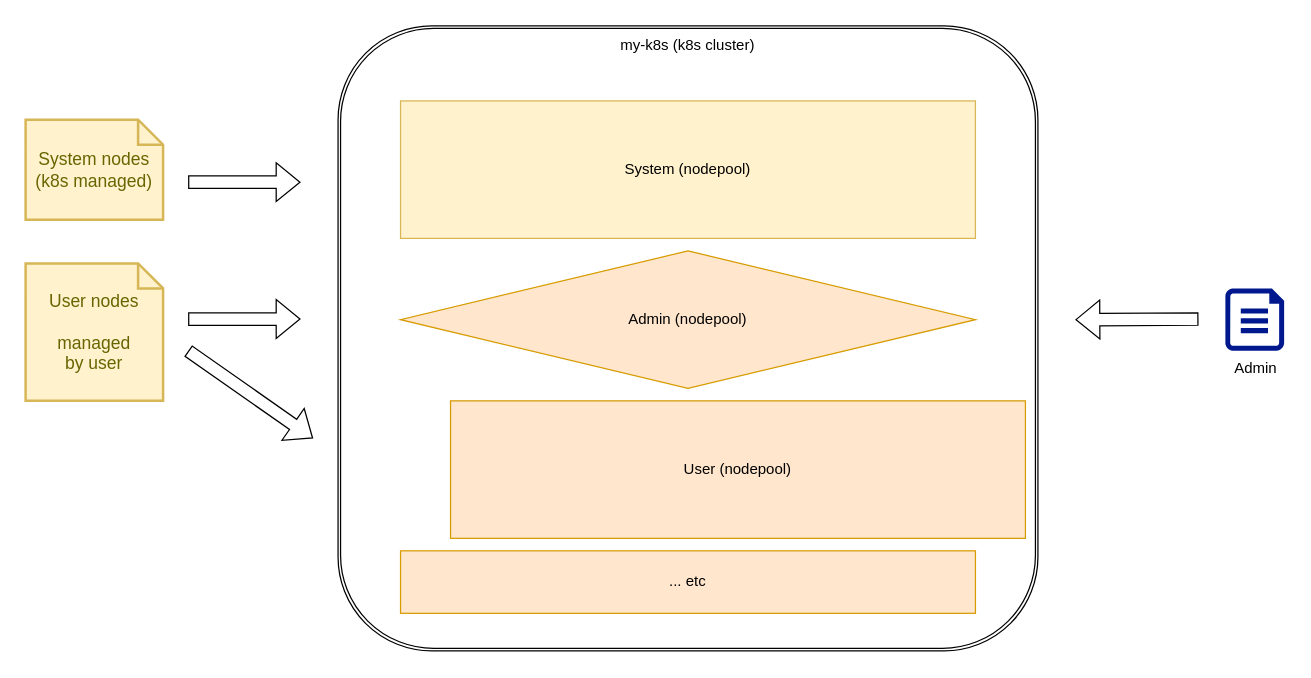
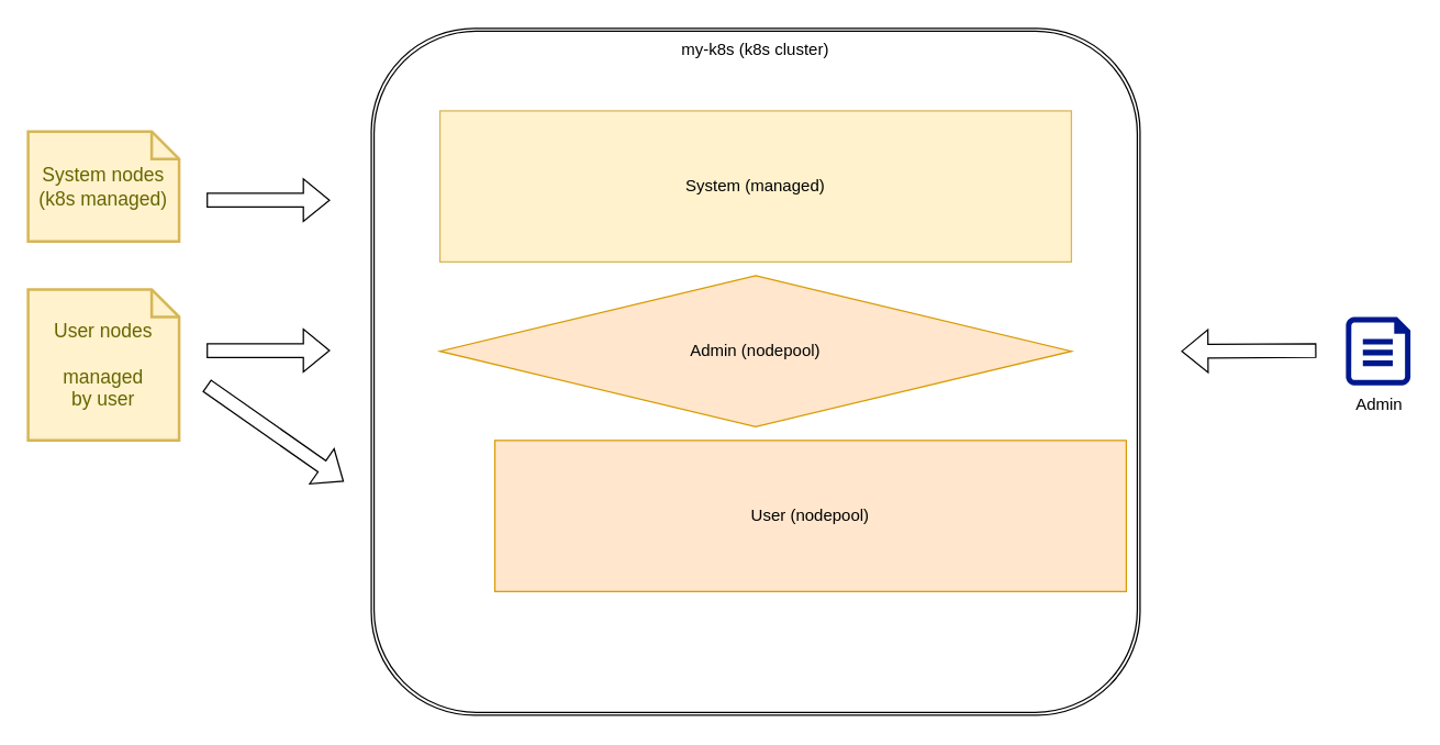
- <mxCell id="3" value="System (nodepool)" style="rounded=0;whiteSpace=wrap;html=1;fillColor=#fff2cc;strokeColor=#d6b656;" vertex="1" parent="1"><mxGeometry x="320" y="80" width="460" height="110" as="geometry" /></mxCell>
+ <mxCell id="3" value="System (managed)" style="rounded=0;whiteSpace=wrap;html=1;fillColor=#fff2cc;strokeColor=#d6b656;" vertex="1" parent="1"><mxGeometry x="320" y="80" width="460" height="110" as="geometry" /></mxCell>
- <mxCell id="11" value="... etc" style="rounded=0;whiteSpace=wrap;html=1;fillColor=#ffe6cc;strokeColor=#d79b00;" vertex="1" parent="1"><mxGeometry x="320" y="440" width="460" height="50" as="geometry" /></mxCell>
